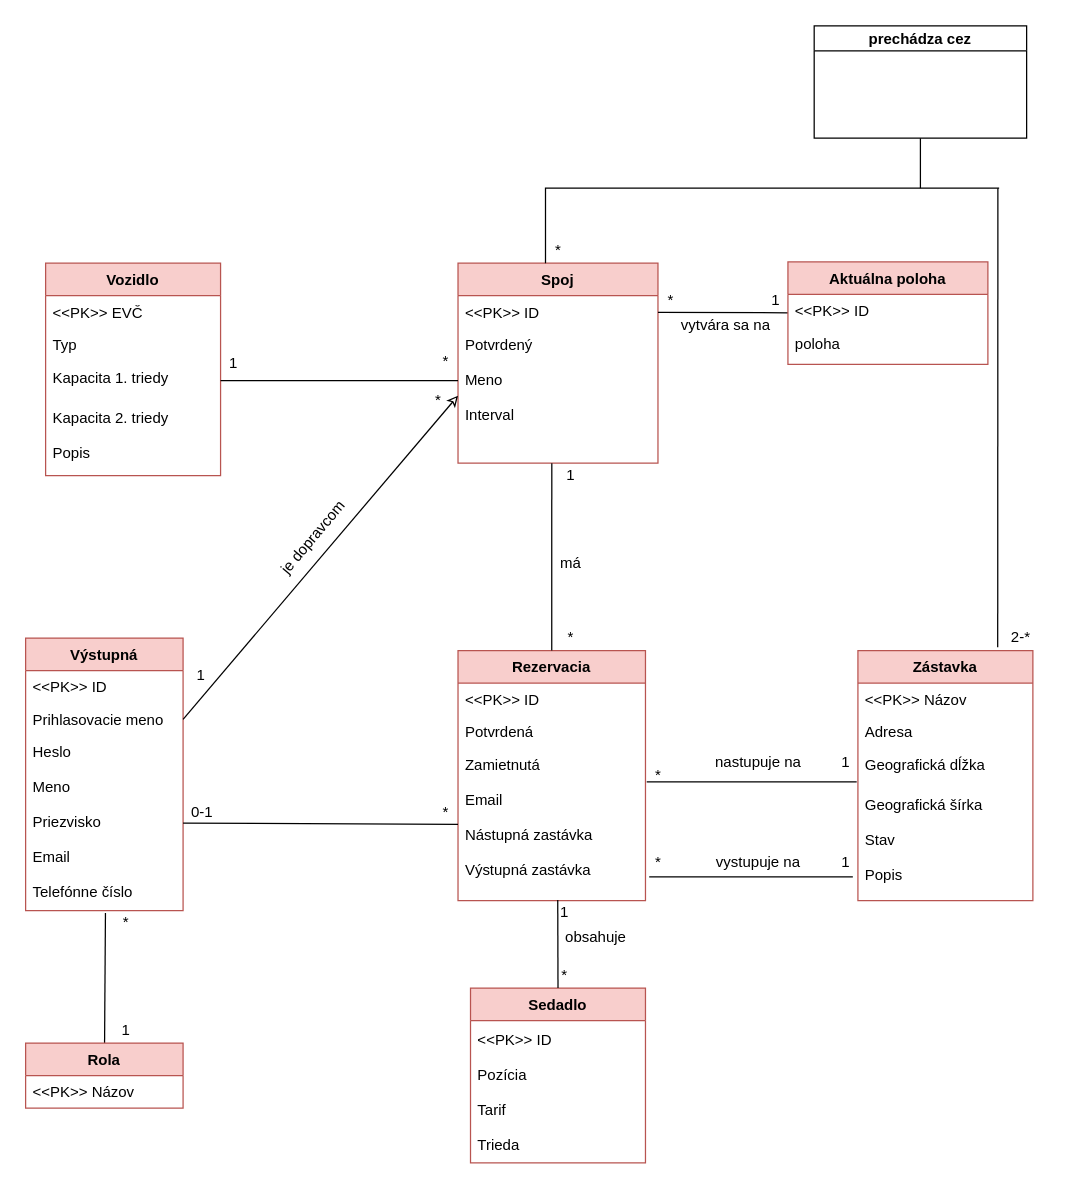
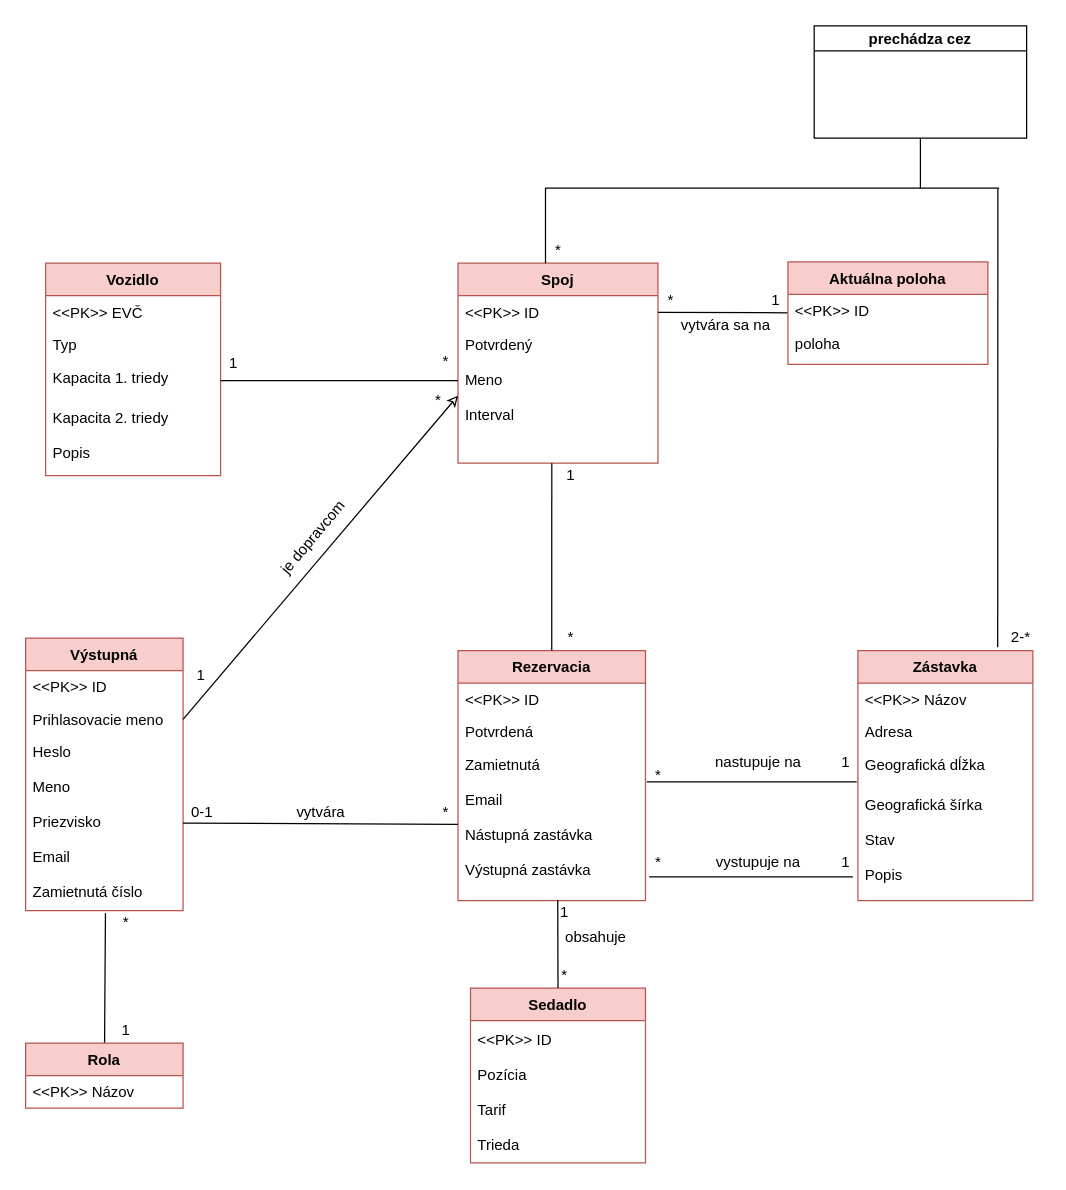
- <mxCell id="38" value="má" style="text;html=1;align=center;verticalAlign=middle;resizable=0;points=[];autosize=1;strokeColor=none;" parent="1" vertex="1"><mxGeometry x="441" y="440" width="30" height="20" as="geometry" /></mxCell>
- <mxCell id="29" value="Heslo&#10;&#10;Meno&#10;&#10;Priezvisko&#10;&#10;Email&#10;&#10;Telefónne číslo" style="text;strokeColor=none;fillColor=none;align=left;verticalAlign=top;spacingLeft=4;spacingRight=4;overflow=hidden;rotatable=0;points=[[0,0.5],[1,0.5]];portConstraint=eastwest;" parent="26" vertex="1"><mxGeometry y="78" width="126" height="140" as="geometry" /></mxCell>
+ <mxCell id="29" value="Heslo&#10;&#10;Meno&#10;&#10;Priezvisko&#10;&#10;Email&#10;&#10;Zamietnutá číslo" style="text;strokeColor=none;fillColor=none;align=left;verticalAlign=top;spacingLeft=4;spacingRight=4;overflow=hidden;rotatable=0;points=[[0,0.5],[1,0.5]];portConstraint=eastwest;" parent="26" vertex="1"><mxGeometry y="78" width="126" height="140" as="geometry" /></mxCell>
+ <mxCell id="55" value="vytvára" style="text;html=1;align=center;verticalAlign=middle;resizable=0;points=[];autosize=1;strokeColor=none;" parent="1" vertex="1"><mxGeometry x="231" y="640" width="50" height="20" as="geometry" /></mxCell>
